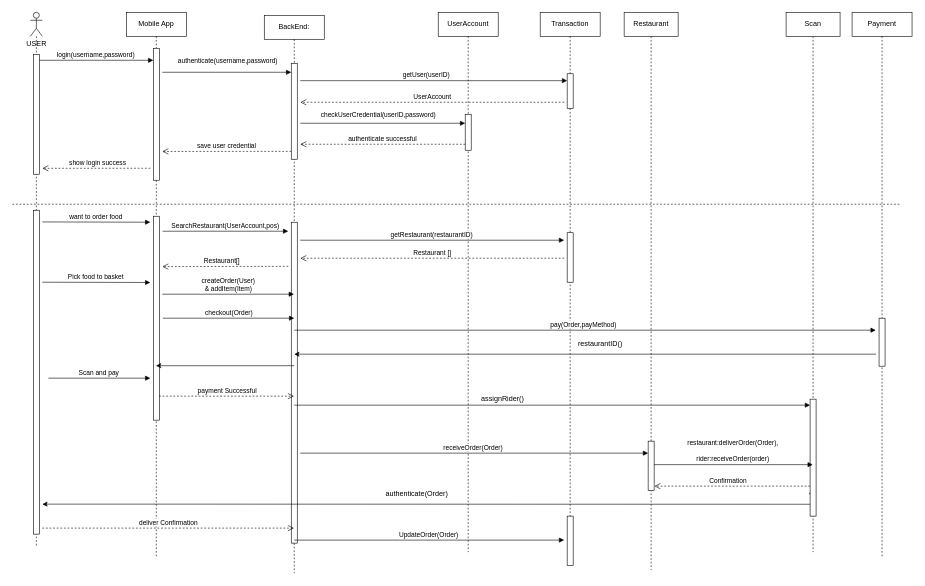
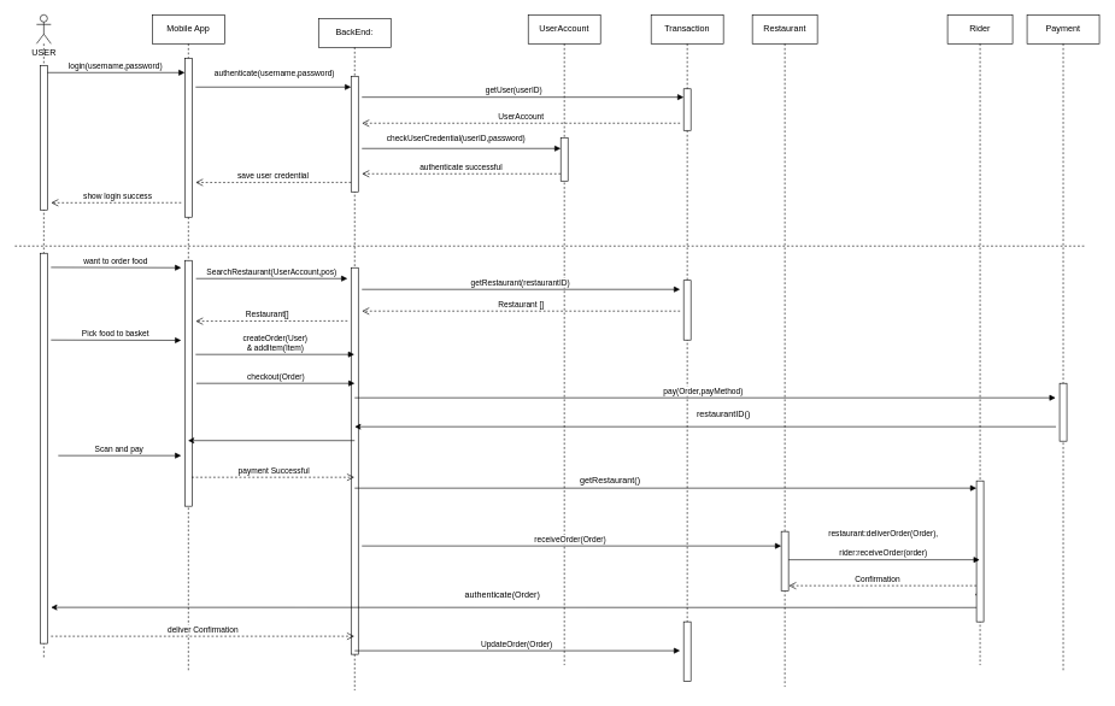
- <mxCell id="20" value="Scan" style="shape=umlLifeline;perimeter=lifelinePerimeter;whiteSpace=wrap;html=1;container=1;dropTarget=0;collapsible=0;recursiveResize=0;outlineConnect=0;portConstraint=eastwest;newEdgeStyle={&quot;curved&quot;:0,&quot;rounded&quot;:0};size=40;" parent="1" vertex="1"><mxGeometry x="1310" y="20" width="90" height="900" as="geometry" /></mxCell>
+ <mxCell id="20" value="Rider" style="shape=umlLifeline;perimeter=lifelinePerimeter;whiteSpace=wrap;html=1;container=1;dropTarget=0;collapsible=0;recursiveResize=0;outlineConnect=0;portConstraint=eastwest;newEdgeStyle={&quot;curved&quot;:0,&quot;rounded&quot;:0};size=40;" parent="1" vertex="1"><mxGeometry x="1310" y="20" width="90" height="900" as="geometry" /></mxCell>
- <mxCell id="50" value="assignRider()" style="text;whiteSpace=wrap;html=1;" parent="1" vertex="1"><mxGeometry x="800" y="651" width="130" height="40" as="geometry" /></mxCell>
+ <mxCell id="50" value="getRestaurant()" style="text;whiteSpace=wrap;html=1;" parent="1" vertex="1"><mxGeometry x="800" y="651" width="130" height="40" as="geometry" /></mxCell>
